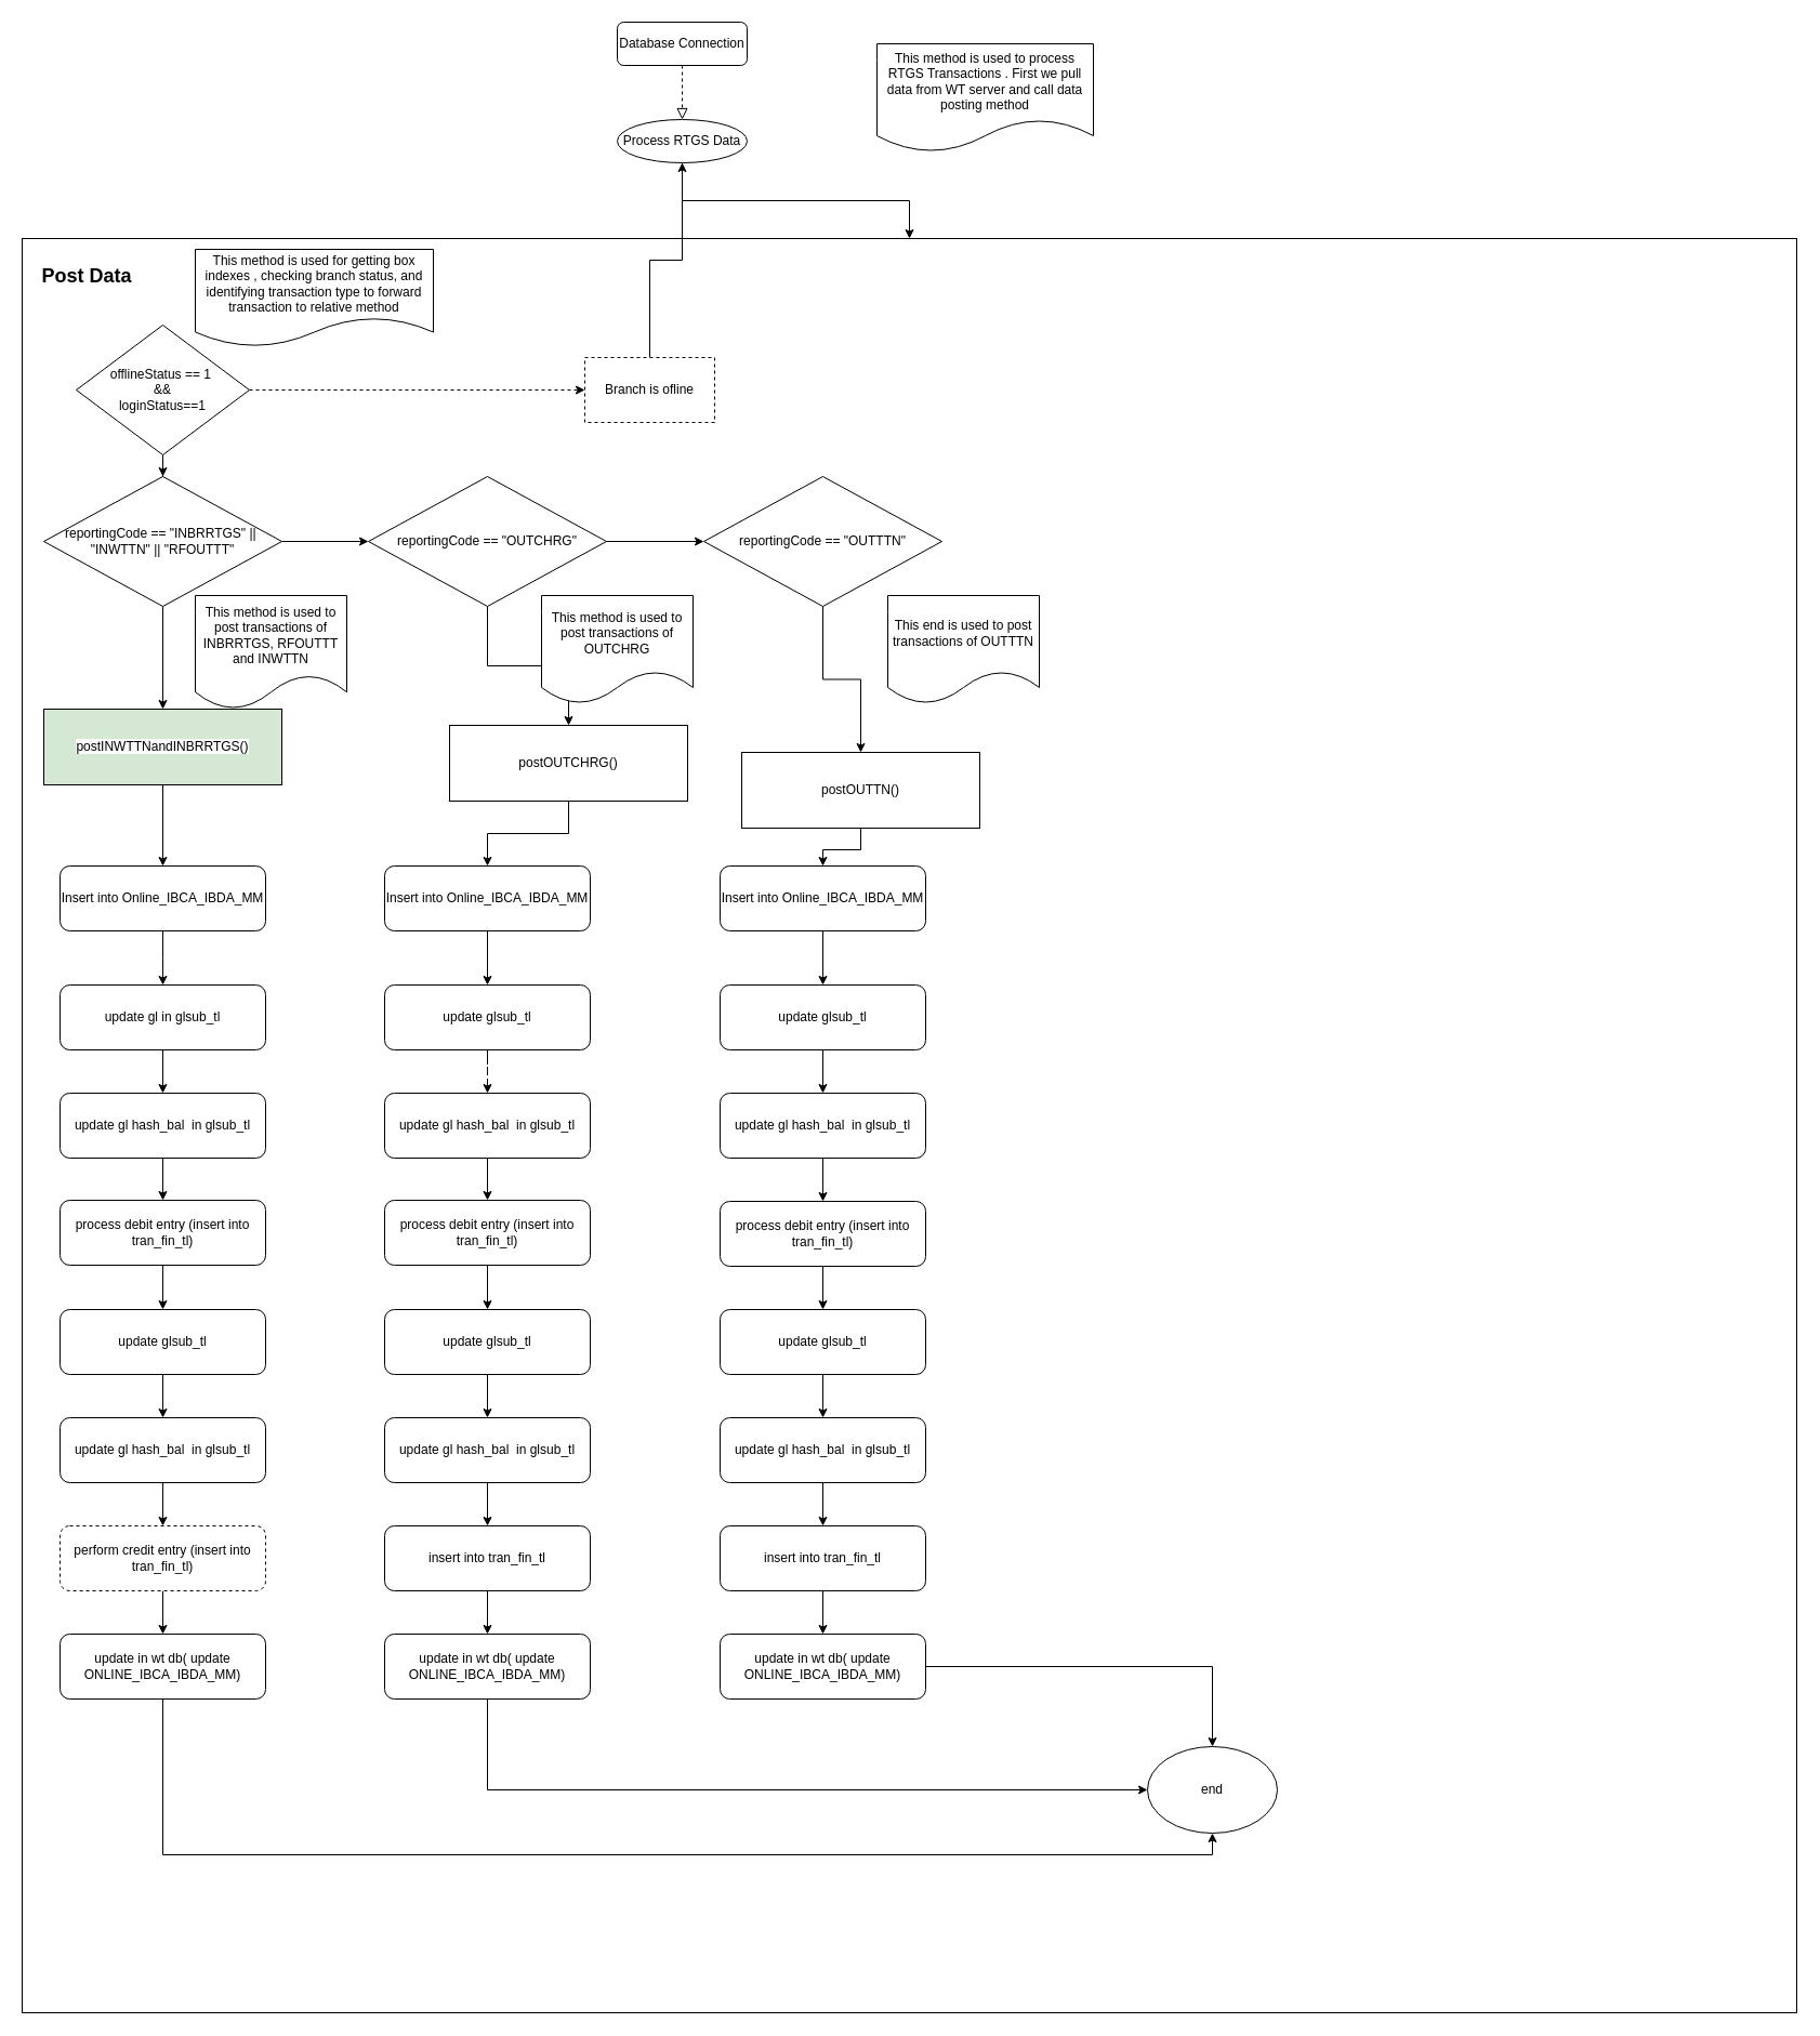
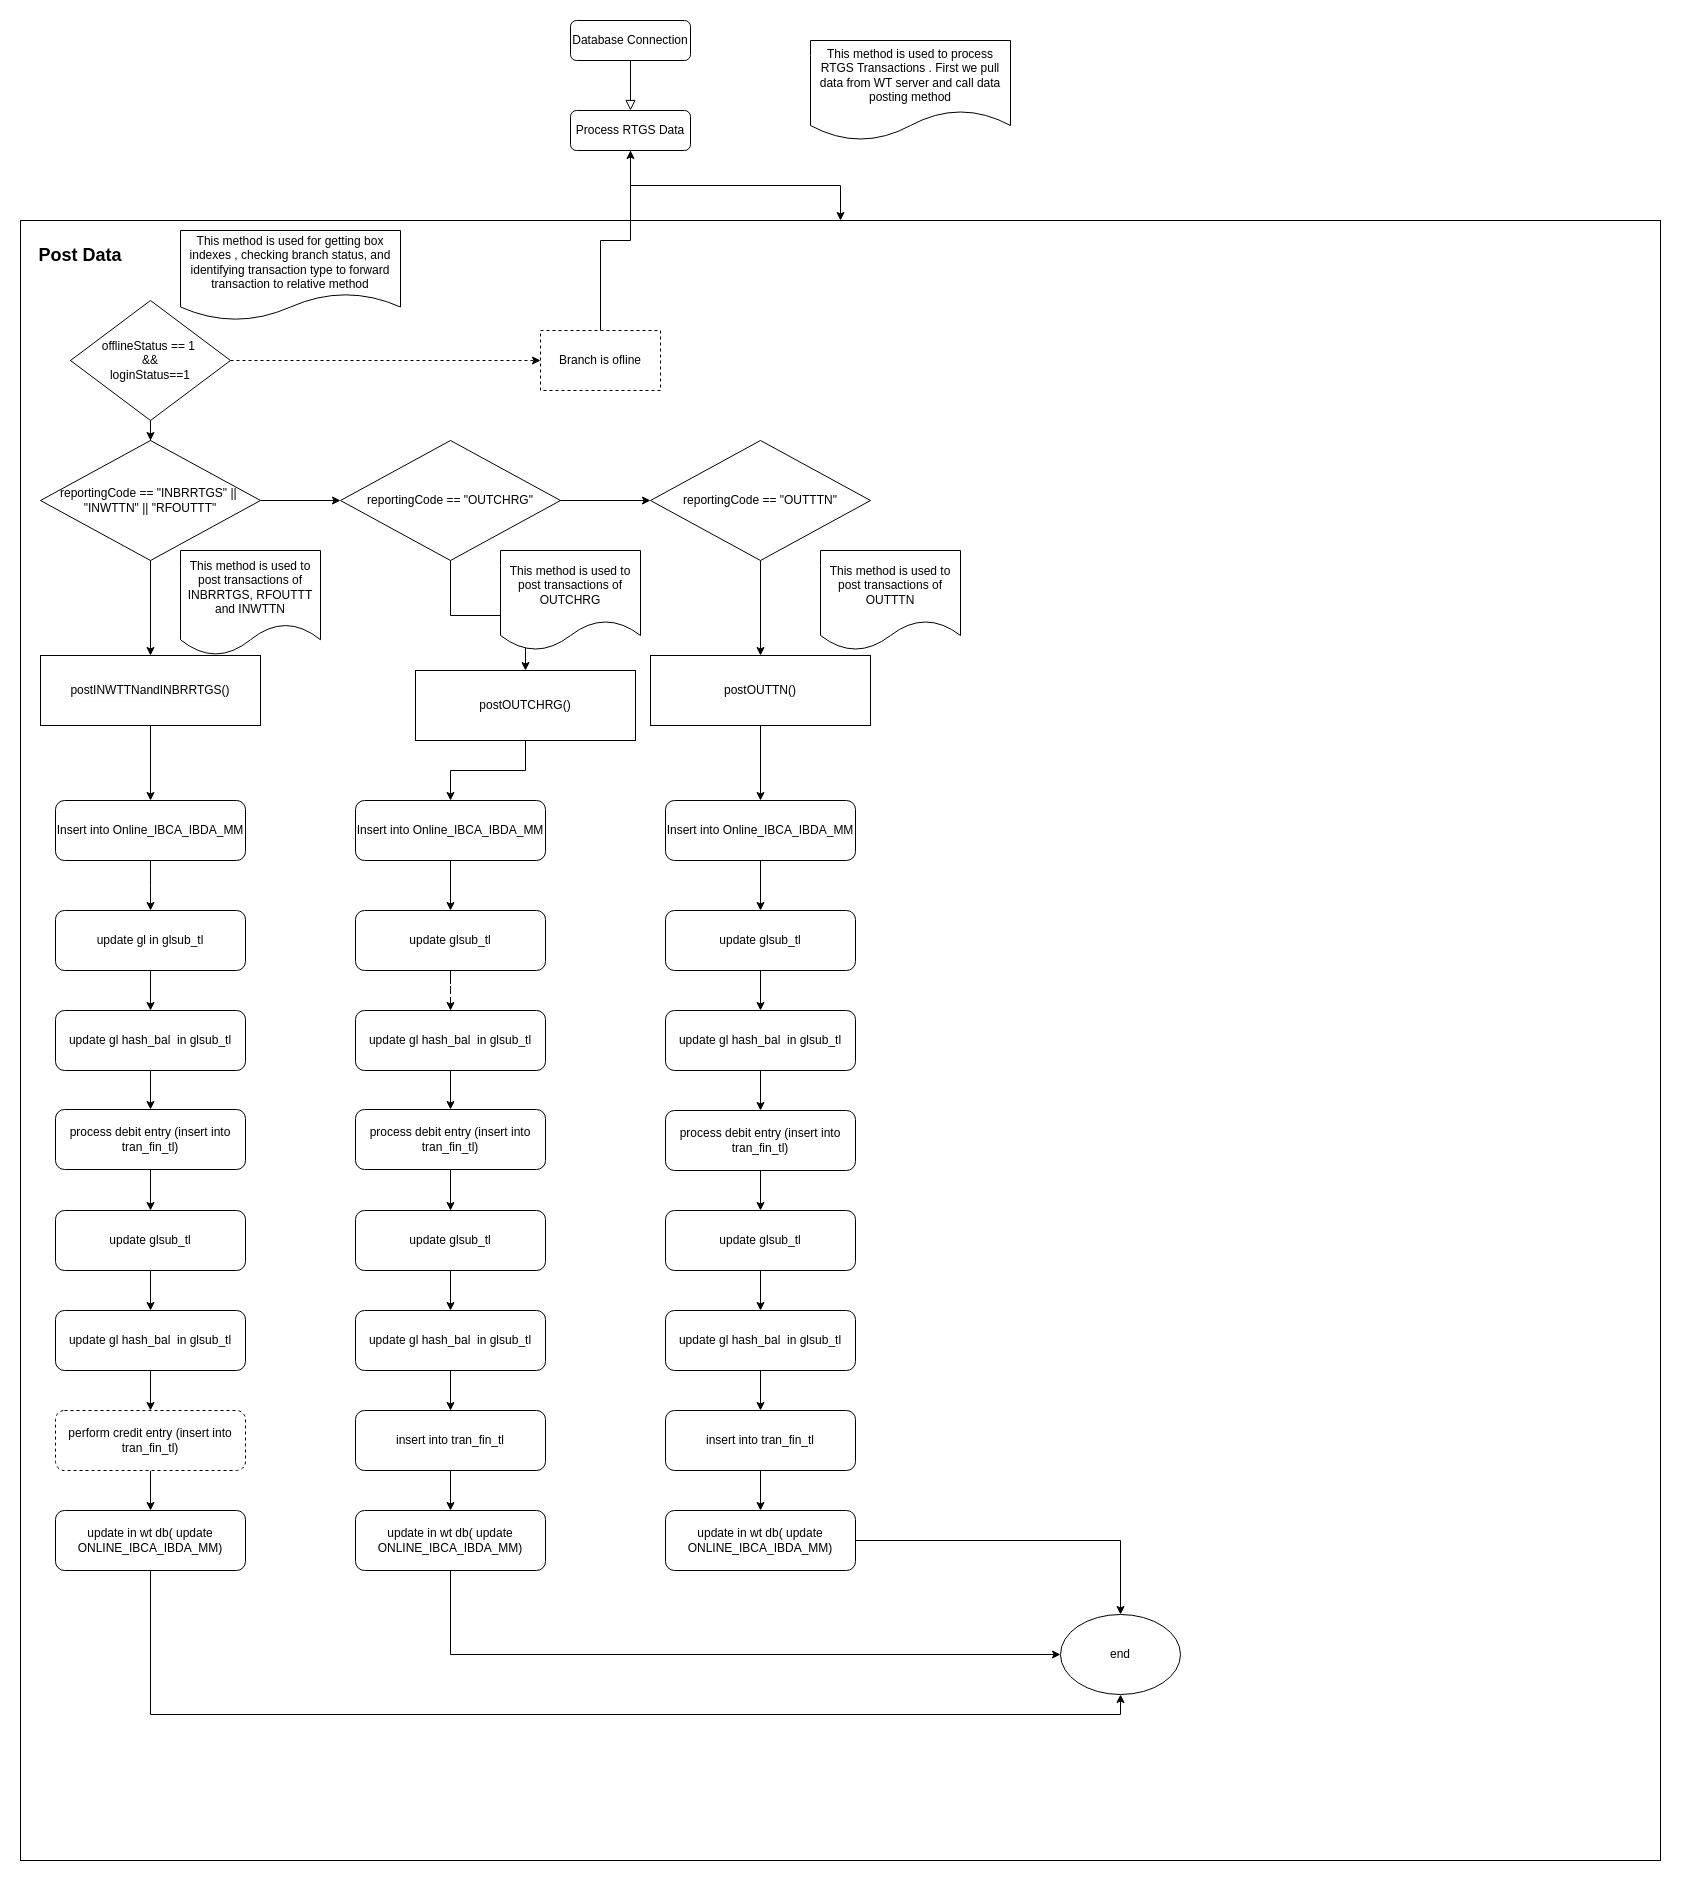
- <mxCell id="2" value="" style="rounded=0;html=1;jettySize=auto;orthogonalLoop=1;fontSize=11;endArrow=block;endFill=0;endSize=8;strokeWidth=1;shadow=0;labelBackgroundColor=none;edgeStyle=orthogonalEdgeStyle;entryX=0.5;entryY=0;entryDx=0;entryDy=0;dashed=1;" parent="1" source="3" target="5" edge="1"><mxGeometry relative="1" as="geometry"><mxPoint x="150" y="110" as="targetPoint" /></mxGeometry></mxCell>
+ <mxCell id="2" value="" style="rounded=0;html=1;jettySize=auto;orthogonalLoop=1;fontSize=11;endArrow=block;endFill=0;endSize=8;strokeWidth=1;shadow=0;labelBackgroundColor=none;edgeStyle=orthogonalEdgeStyle;entryX=0.5;entryY=0;entryDx=0;entryDy=0;" parent="1" source="3" target="5" edge="1"><mxGeometry relative="1" as="geometry"><mxPoint x="150" y="110" as="targetPoint" /></mxGeometry></mxCell>
- <mxCell id="5" value="Process RTGS Data" style="ellipse;whiteSpace=wrap;html=1;fontSize=12;glass=0;strokeWidth=1;shadow=0;" parent="1" vertex="1"><mxGeometry x="570" y="110" width="120" height="40" as="geometry" /></mxCell>
+ <mxCell id="5" value="Process RTGS Data" style="rounded=1;whiteSpace=wrap;html=1;fontSize=12;glass=0;strokeWidth=1;shadow=0;" parent="1" vertex="1"><mxGeometry x="570" y="110" width="120" height="40" as="geometry" /></mxCell>
- <mxCell id="81" value="This end is used to post transactions of OUTTTN" style="shape=document;whiteSpace=wrap;html=1;boundedLbl=1;" vertex="1" parent="1"><mxGeometry x="820" y="550" width="140" height="100" as="geometry" /></mxCell>
+ <mxCell id="81" value="This method is used to post transactions of OUTTTN" style="shape=document;whiteSpace=wrap;html=1;boundedLbl=1;" vertex="1" parent="1"><mxGeometry x="820" y="550" width="140" height="100" as="geometry" /></mxCell>
- <mxCell id="54" value="&lt;span style=&quot;color: rgb(0, 0, 0); font-family: Helvetica; font-size: 12px; font-style: normal; font-variant-ligatures: normal; font-variant-caps: normal; font-weight: 400; letter-spacing: normal; orphans: 2; text-align: center; text-indent: 0px; text-transform: none; widows: 2; word-spacing: 0px; -webkit-text-stroke-width: 0px; background-color: rgb(251, 251, 251); text-decoration-thickness: initial; text-decoration-style: initial; text-decoration-color: initial; float: none; display: inline !important;&quot;&gt;postINWTTNandINBRRTGS()&lt;/span&gt;" style="rounded=0;whiteSpace=wrap;html=1;fillColor=#d5e8d4;" vertex="1" parent="1"><mxGeometry x="40" y="655" width="220" height="70" as="geometry" /></mxCell>
+ <mxCell id="54" value="&lt;span style=&quot;color: rgb(0, 0, 0); font-family: Helvetica; font-size: 12px; font-style: normal; font-variant-ligatures: normal; font-variant-caps: normal; font-weight: 400; letter-spacing: normal; orphans: 2; text-align: center; text-indent: 0px; text-transform: none; widows: 2; word-spacing: 0px; -webkit-text-stroke-width: 0px; background-color: rgb(251, 251, 251); text-decoration-thickness: initial; text-decoration-style: initial; text-decoration-color: initial; float: none; display: inline !important;&quot;&gt;postINWTTNandINBRRTGS()&lt;/span&gt;" style="rounded=0;whiteSpace=wrap;html=1;" vertex="1" parent="1"><mxGeometry x="40" y="655" width="220" height="70" as="geometry" /></mxCell>
- <mxCell id="57" value="postOUTTN()" style="rounded=0;whiteSpace=wrap;html=1;" vertex="1" parent="1"><mxGeometry x="685" y="695" width="220" height="70" as="geometry" /></mxCell>
+ <mxCell id="57" value="postOUTTN()" style="rounded=0;whiteSpace=wrap;html=1;" vertex="1" parent="1"><mxGeometry x="650" y="655" width="220" height="70" as="geometry" /></mxCell>
